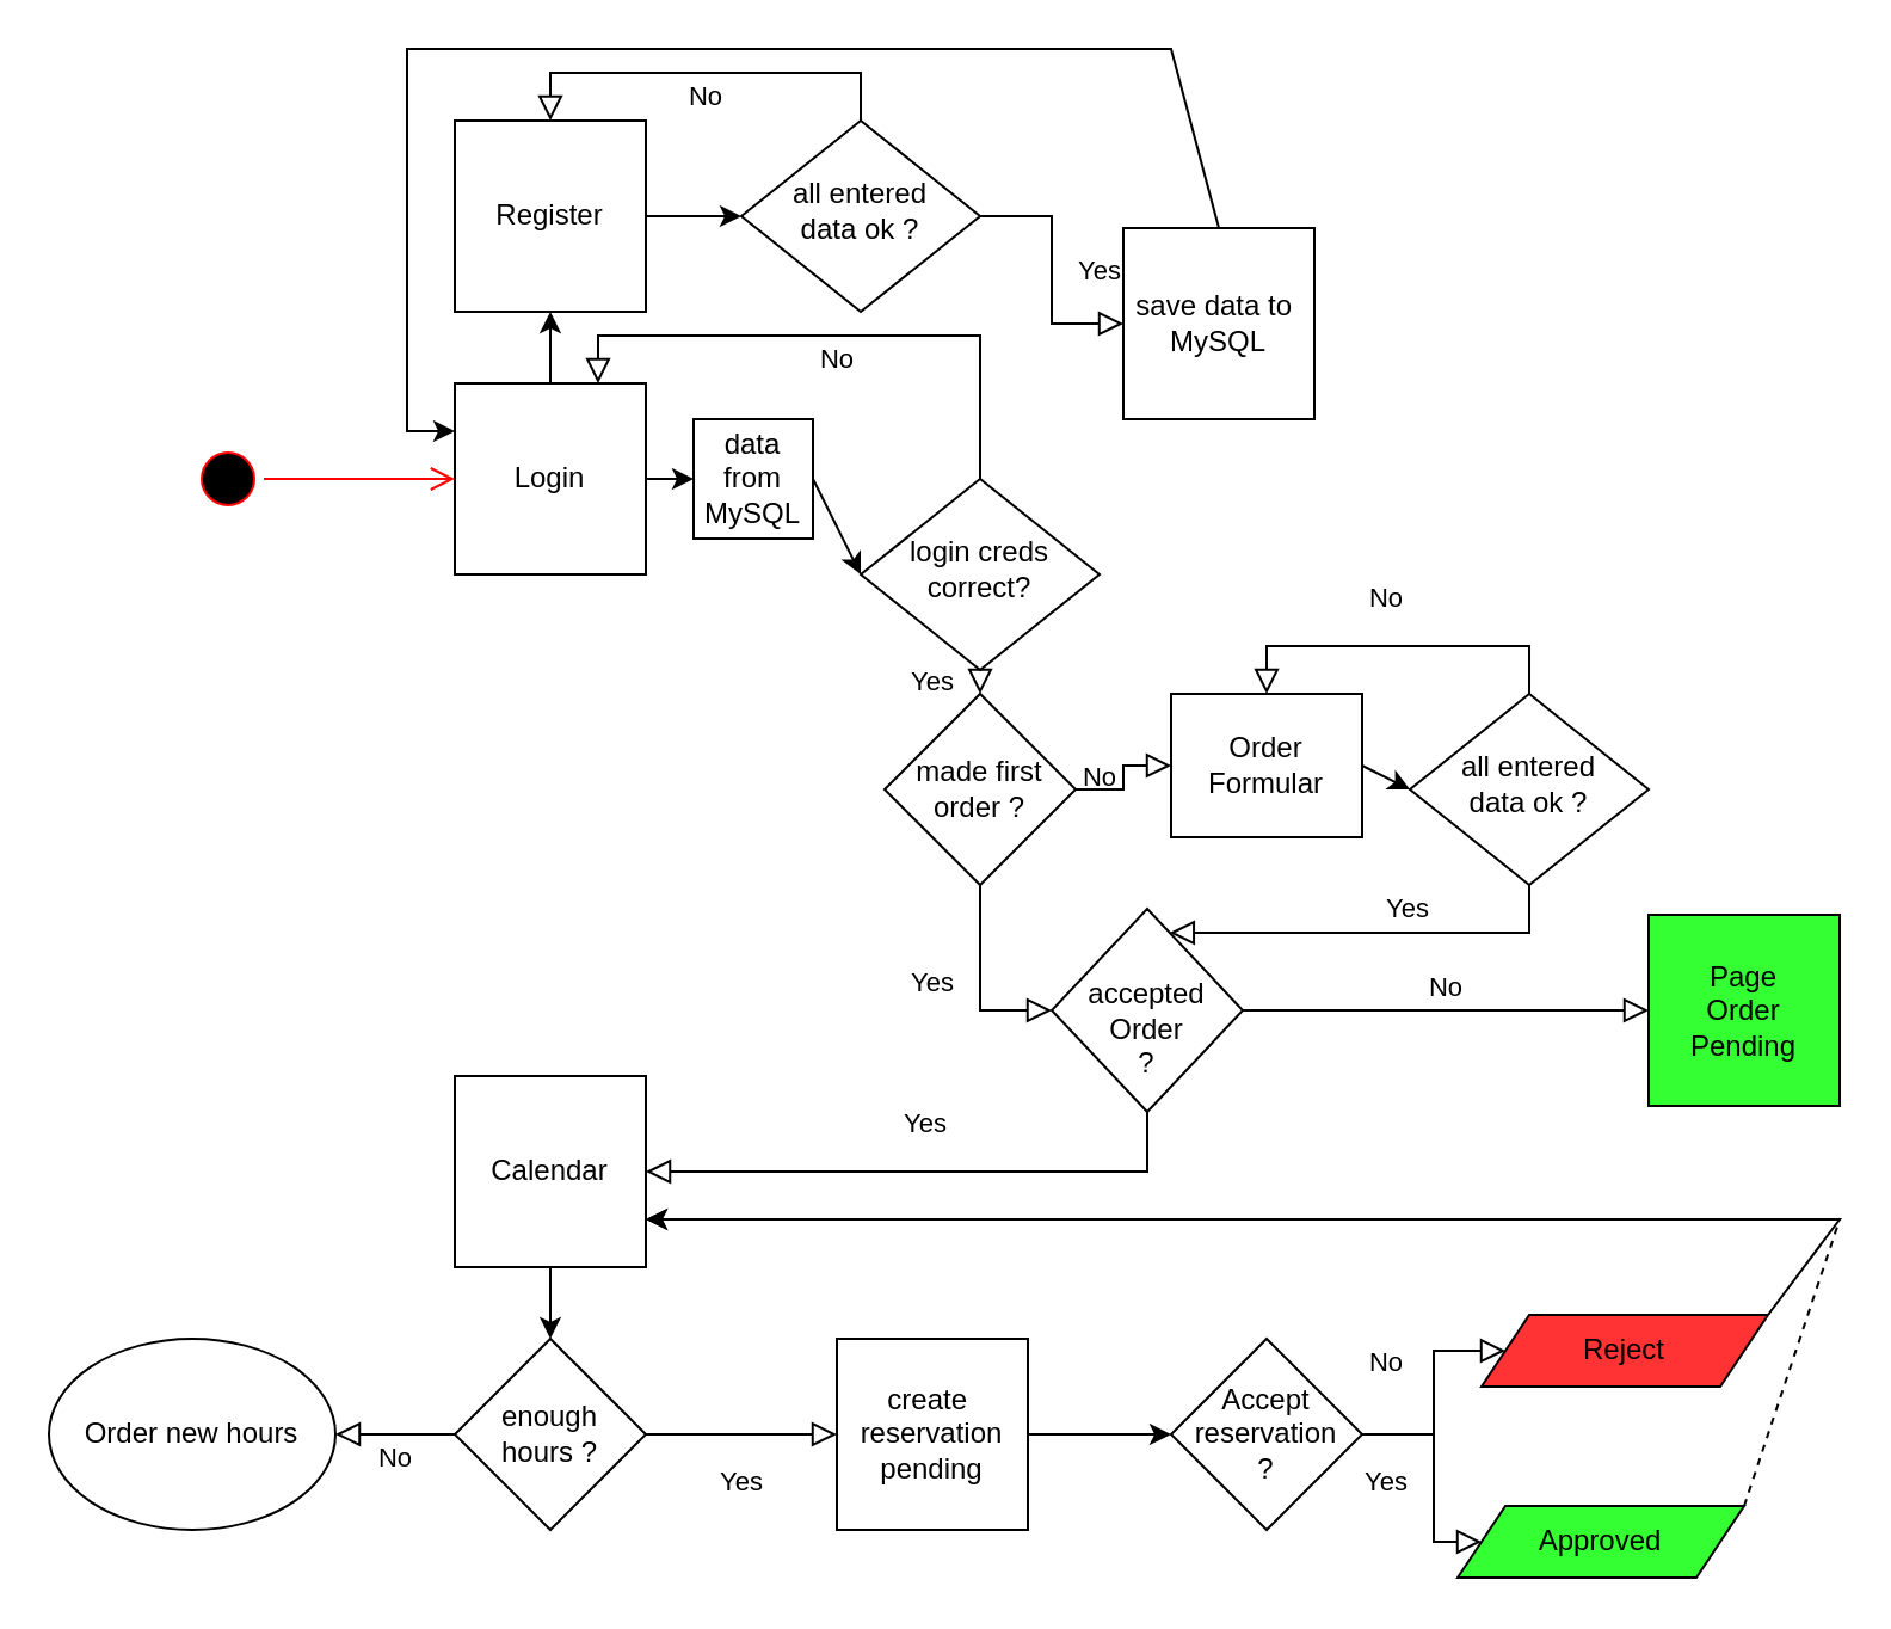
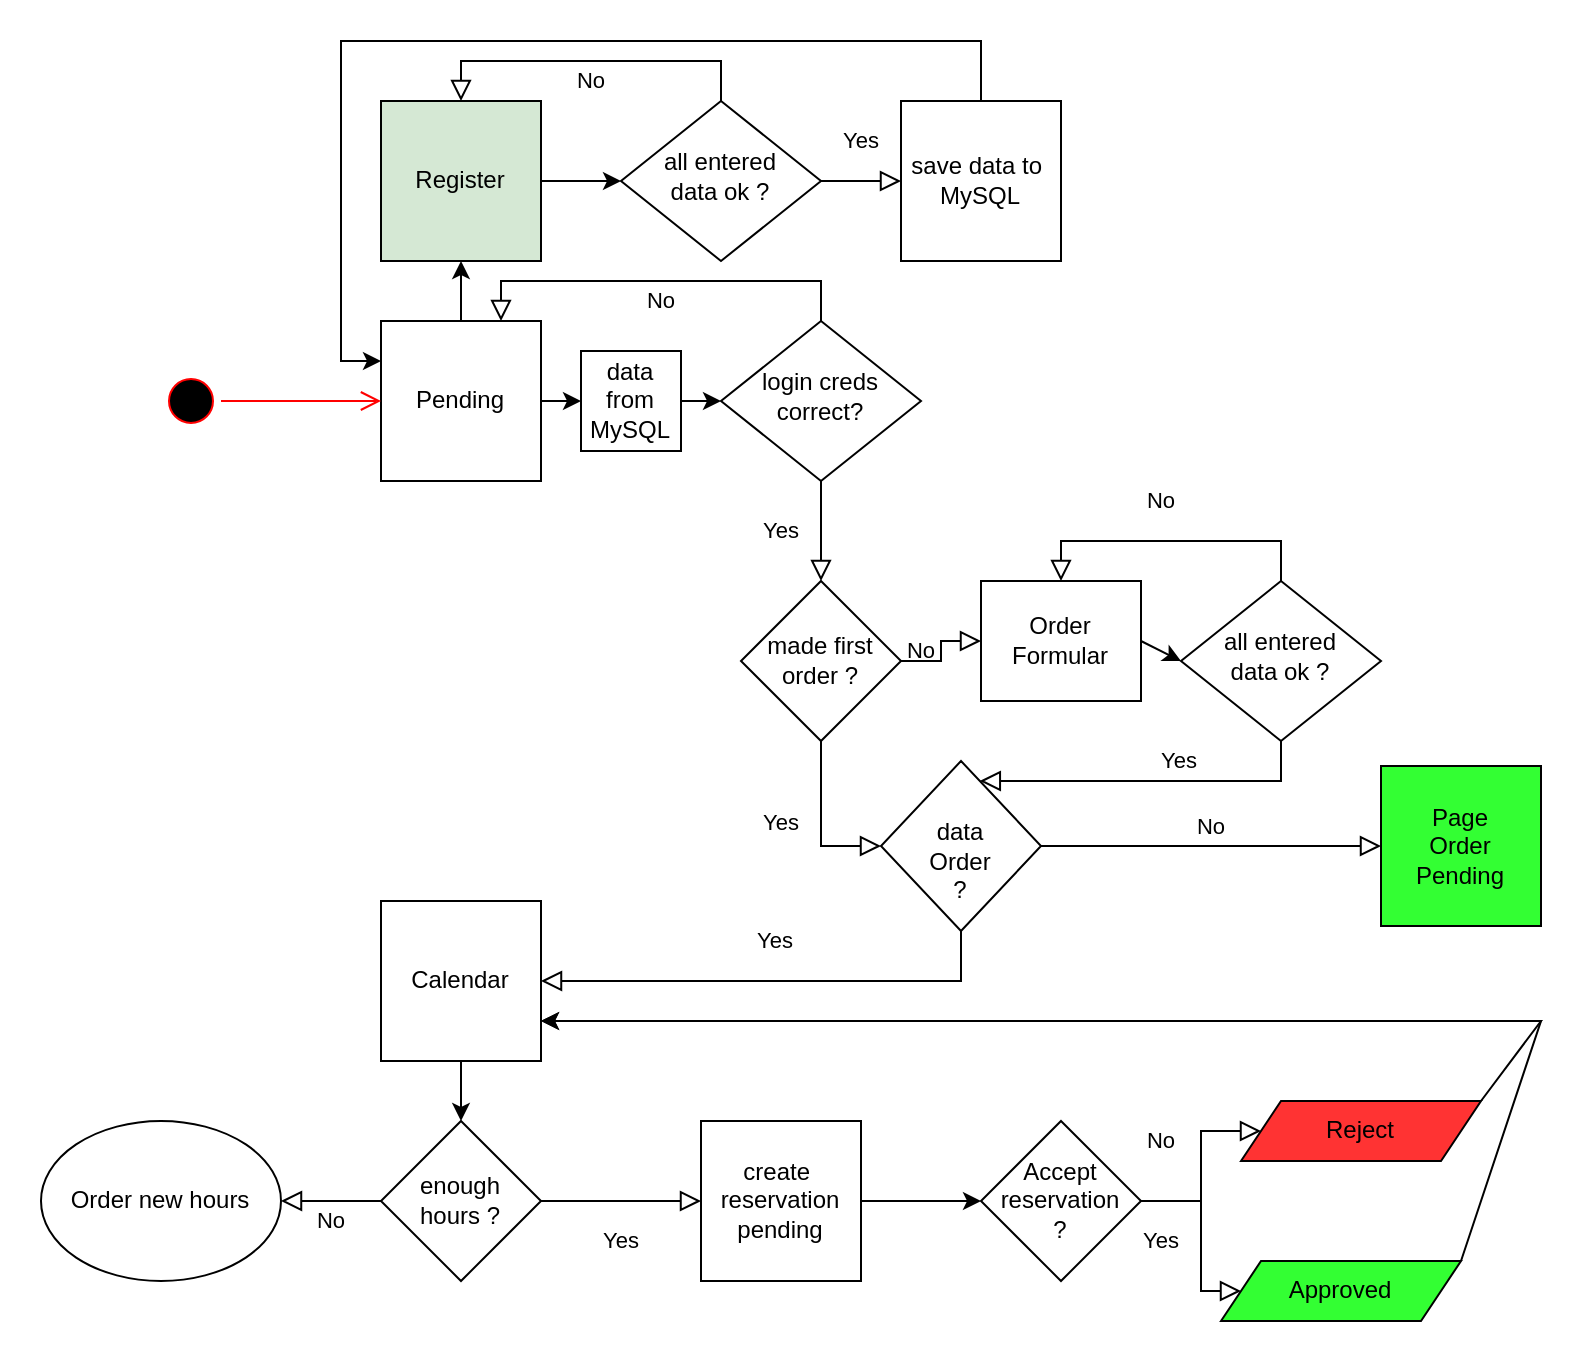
- <mxCell id="2" value="Register" style="whiteSpace=wrap;html=1;aspect=fixed;" parent="1" vertex="1"><mxGeometry x="190" y="50" width="80" height="80" as="geometry" /></mxCell>
+ <mxCell id="2" value="Register" style="whiteSpace=wrap;html=1;aspect=fixed;fillColor=#d5e8d4;" parent="1" vertex="1"><mxGeometry x="190" y="50" width="80" height="80" as="geometry" /></mxCell>
- <mxCell id="11" value="save data to&amp;nbsp;&lt;br&gt;MySQL" style="whiteSpace=wrap;html=1;aspect=fixed;" parent="1" vertex="1"><mxGeometry x="470" y="95" width="80" height="80" as="geometry" /></mxCell>
+ <mxCell id="11" value="save data to&amp;nbsp;&lt;br&gt;MySQL" style="whiteSpace=wrap;html=1;aspect=fixed;" parent="1" vertex="1"><mxGeometry x="450" y="50" width="80" height="80" as="geometry" /></mxCell>
- <mxCell id="3" value="Login" style="whiteSpace=wrap;html=1;aspect=fixed;" parent="1" vertex="1"><mxGeometry x="190" y="160" width="80" height="80" as="geometry" /></mxCell>
+ <mxCell id="3" value="Pending" style="whiteSpace=wrap;html=1;aspect=fixed;" parent="1" vertex="1"><mxGeometry x="190" y="160" width="80" height="80" as="geometry" /></mxCell>
- <mxCell id="12" value="login creds correct?" style="rhombus;whiteSpace=wrap;html=1;shadow=0;fontFamily=Helvetica;fontSize=12;align=center;strokeWidth=1;spacing=6;spacingTop=-4;" parent="1" vertex="1"><mxGeometry x="360" y="200" width="100" height="80" as="geometry" /></mxCell>
+ <mxCell id="12" value="login creds correct?" style="rhombus;whiteSpace=wrap;html=1;shadow=0;fontFamily=Helvetica;fontSize=12;align=center;strokeWidth=1;spacing=6;spacingTop=-4;" parent="1" vertex="1"><mxGeometry x="360" y="160" width="100" height="80" as="geometry" /></mxCell>
- <mxCell id="32" value="&lt;br&gt;accepted&lt;br&gt;Order&lt;br&gt;?" style="rhombus;whiteSpace=wrap;html=1;" parent="1" vertex="1"><mxGeometry x="440" y="380" width="80" height="85" as="geometry" /></mxCell>
+ <mxCell id="32" value="&lt;br&gt;data&lt;br&gt;Order&lt;br&gt;?" style="rhombus;whiteSpace=wrap;html=1;" parent="1" vertex="1"><mxGeometry x="440" y="380" width="80" height="85" as="geometry" /></mxCell>
- <mxCell id="45" value="" style="endArrow=classic;html=1;rounded=0;exitX=1;exitY=0;exitDx=0;exitDy=0;entryX=1;entryY=0.75;entryDx=0;entryDy=0;dashed=1;" parent="1" source="43" target="4" edge="1"><mxGeometry width="50" height="50" relative="1" as="geometry"><mxPoint x="840" y="700" as="sourcePoint" /><mxPoint x="890" y="650" as="targetPoint" /><Array as="points"><mxPoint x="770" y="510" /></Array></mxGeometry></mxCell>
+ <mxCell id="45" value="" style="endArrow=classic;html=1;rounded=0;exitX=1;exitY=0;exitDx=0;exitDy=0;entryX=1;entryY=0.75;entryDx=0;entryDy=0;" parent="1" source="43" target="4" edge="1"><mxGeometry width="50" height="50" relative="1" as="geometry"><mxPoint x="840" y="700" as="sourcePoint" /><mxPoint x="890" y="650" as="targetPoint" /><Array as="points"><mxPoint x="770" y="510" /></Array></mxGeometry></mxCell>
